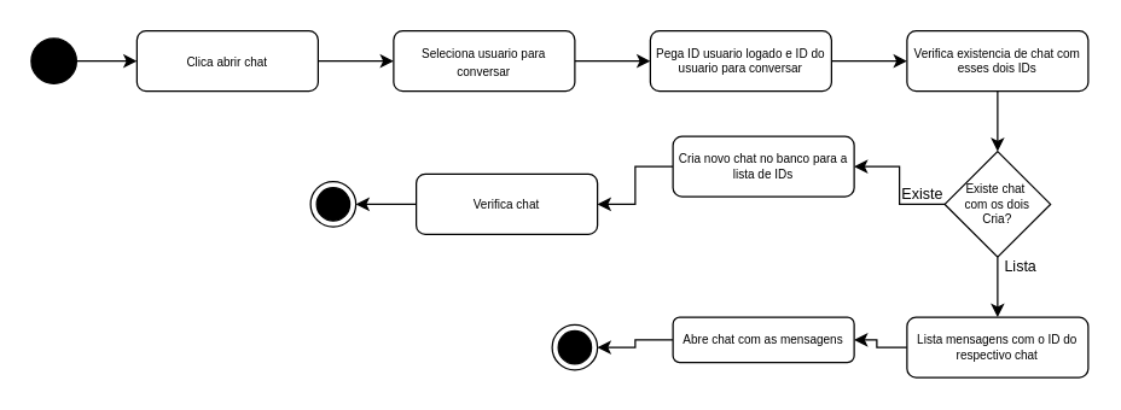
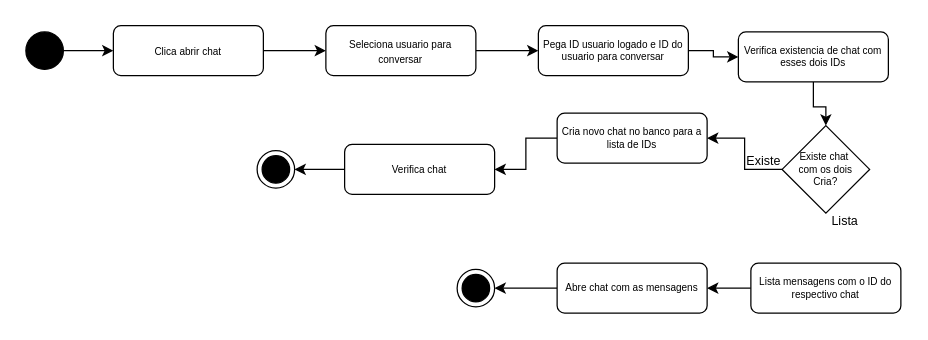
- <mxCell id="11" value="Verifica existencia de chat com esses dois IDs" style="rounded=1;whiteSpace=wrap;html=1;fontSize=8;glass=0;strokeWidth=1;shadow=0;" vertex="1" parent="1"><mxGeometry x="600" y="20" width="120" height="40" as="geometry" /></mxCell>
+ <mxCell id="11" value="Verifica existencia de chat com esses dois IDs" style="rounded=1;whiteSpace=wrap;html=1;fontSize=8;glass=0;strokeWidth=1;shadow=0;" vertex="1" parent="1"><mxGeometry x="590" y="25" width="120" height="40" as="geometry" /></mxCell>
- <mxCell id="13" value="" style="edgeStyle=orthogonalEdgeStyle;rounded=0;orthogonalLoop=1;jettySize=auto;html=1;" edge="1" parent="1" source="14" target="22"><mxGeometry relative="1" as="geometry" /></mxCell>
- <mxCell id="26" value="Abre chat com as mensagens" style="rounded=1;whiteSpace=wrap;html=1;fontSize=8;glass=0;strokeWidth=1;shadow=0;" vertex="1" parent="1"><mxGeometry x="445" y="210" width="120" height="30" as="geometry" /></mxCell>
+ <mxCell id="26" value="Abre chat com as mensagens" style="rounded=1;whiteSpace=wrap;html=1;fontSize=8;glass=0;strokeWidth=1;shadow=0;" vertex="1" parent="1"><mxGeometry x="445" y="210" width="120" height="40" as="geometry" /></mxCell>
